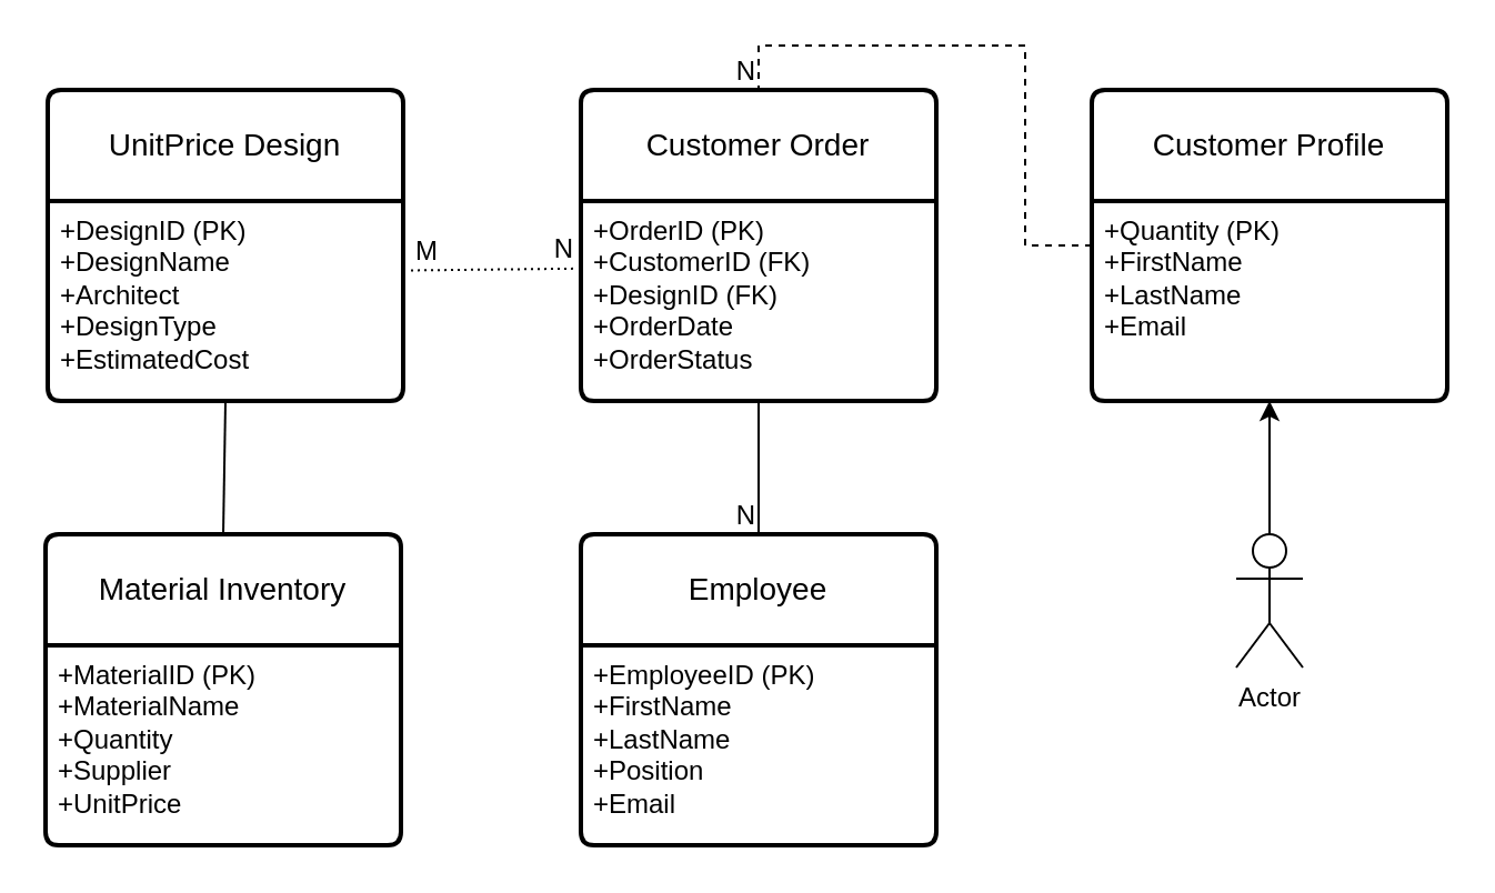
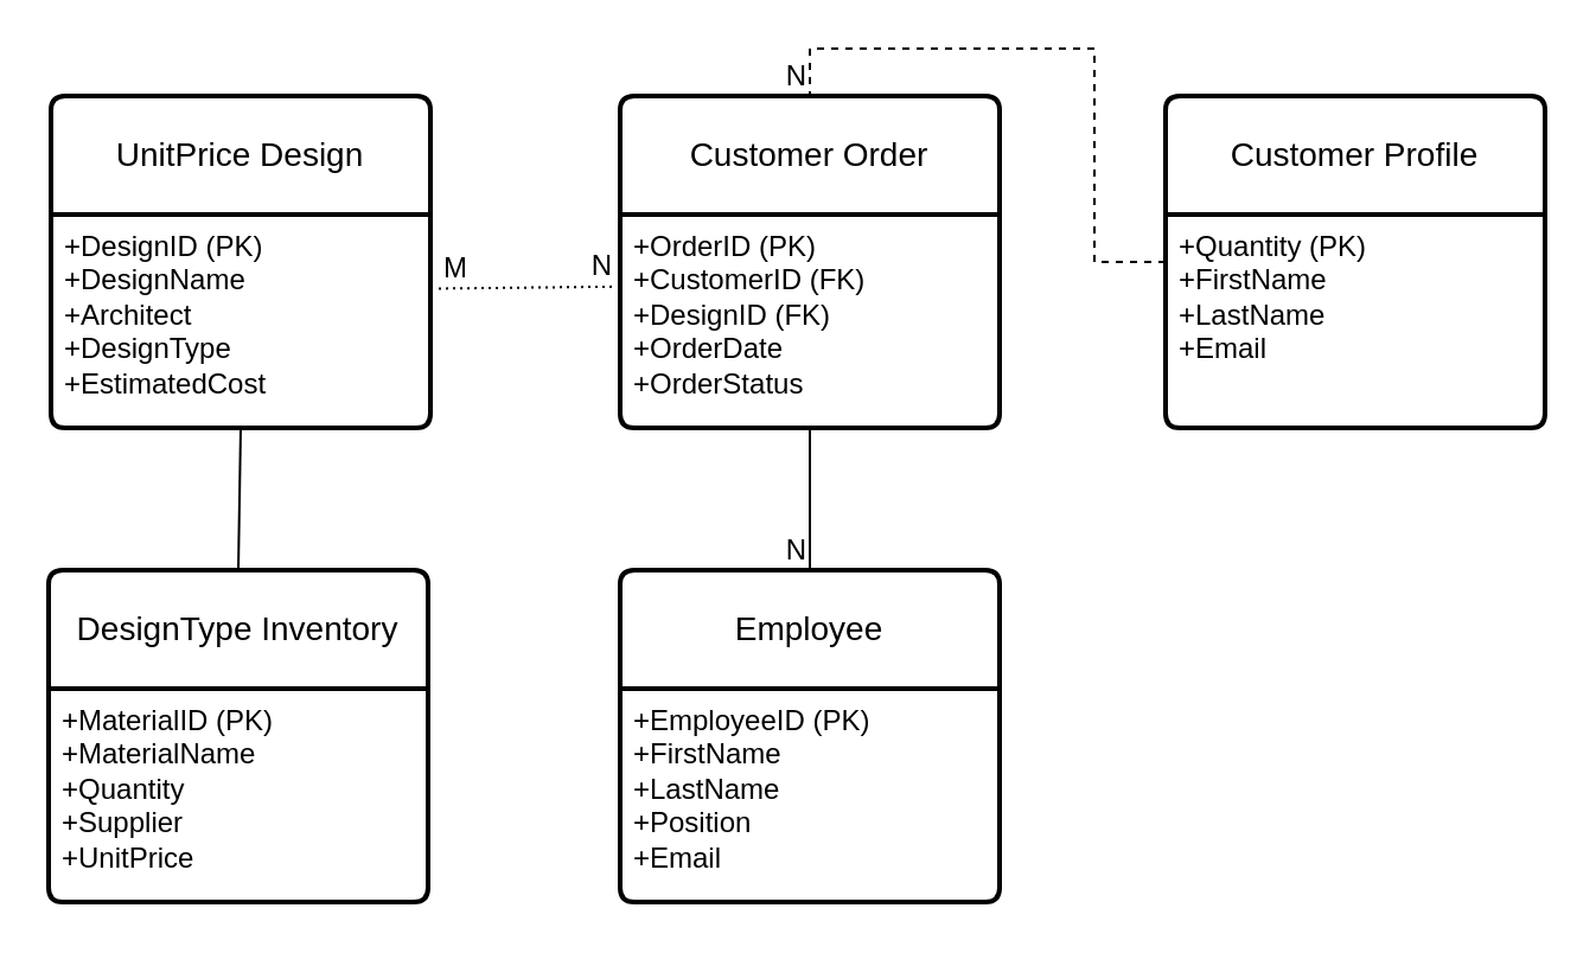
- <mxCell id="20" value="" style="edgeStyle=orthogonalEdgeStyle;rounded=0;orthogonalLoop=1;jettySize=auto;html=1;" edge="1" parent="1" source="21" target="11"><mxGeometry relative="1" as="geometry" /></mxCell>
- <mxCell id="6" value="Material Inventory" style="swimlane;childLayout=stackLayout;horizontal=1;startSize=50;horizontalStack=0;rounded=1;fontSize=14;fontStyle=0;strokeWidth=2;resizeParent=0;resizeLast=1;shadow=0;dashed=0;align=center;arcSize=4;whiteSpace=wrap;html=1;" vertex="1" parent="1"><mxGeometry x="20" y="240" width="160" height="140" as="geometry" /></mxCell>
+ <mxCell id="6" value="DesignType Inventory" style="swimlane;childLayout=stackLayout;horizontal=1;startSize=50;horizontalStack=0;rounded=1;fontSize=14;fontStyle=0;strokeWidth=2;resizeParent=0;resizeLast=1;shadow=0;dashed=0;align=center;arcSize=4;whiteSpace=wrap;html=1;" vertex="1" parent="1"><mxGeometry x="20" y="240" width="160" height="140" as="geometry" /></mxCell>
- <mxCell id="21" value="Actor" style="shape=umlActor;verticalLabelPosition=bottom;verticalAlign=top;html=1;outlineConnect=0;" vertex="1" parent="1"><mxGeometry x="556" y="240" width="30" height="60" as="geometry" /></mxCell>
